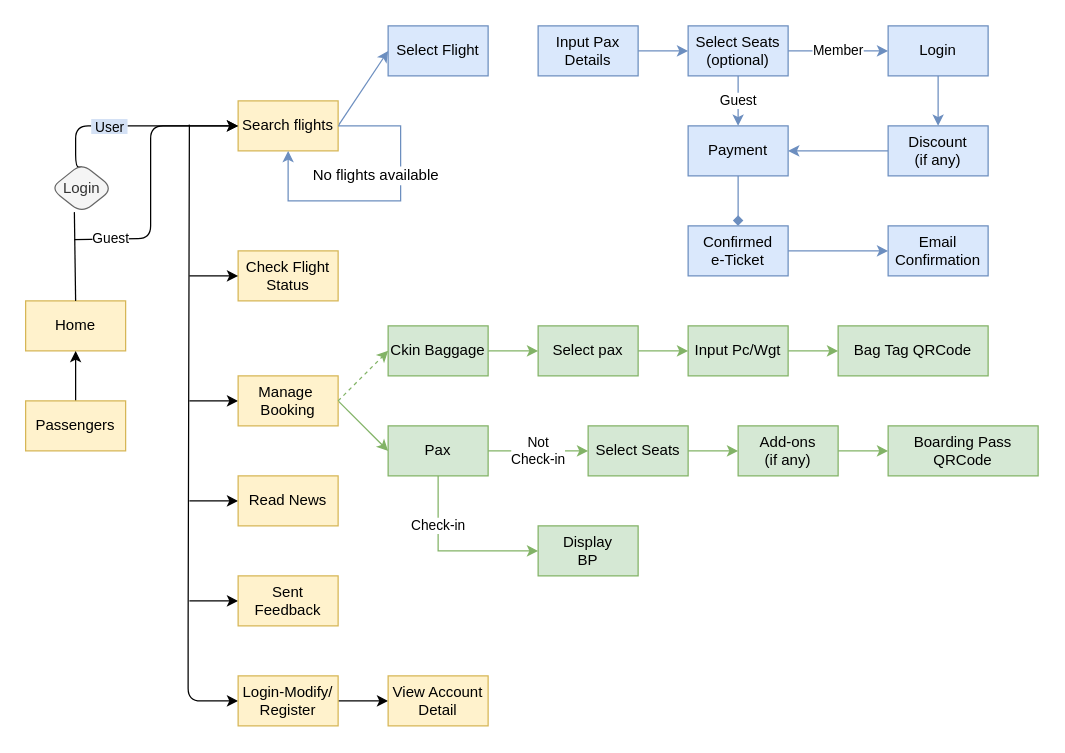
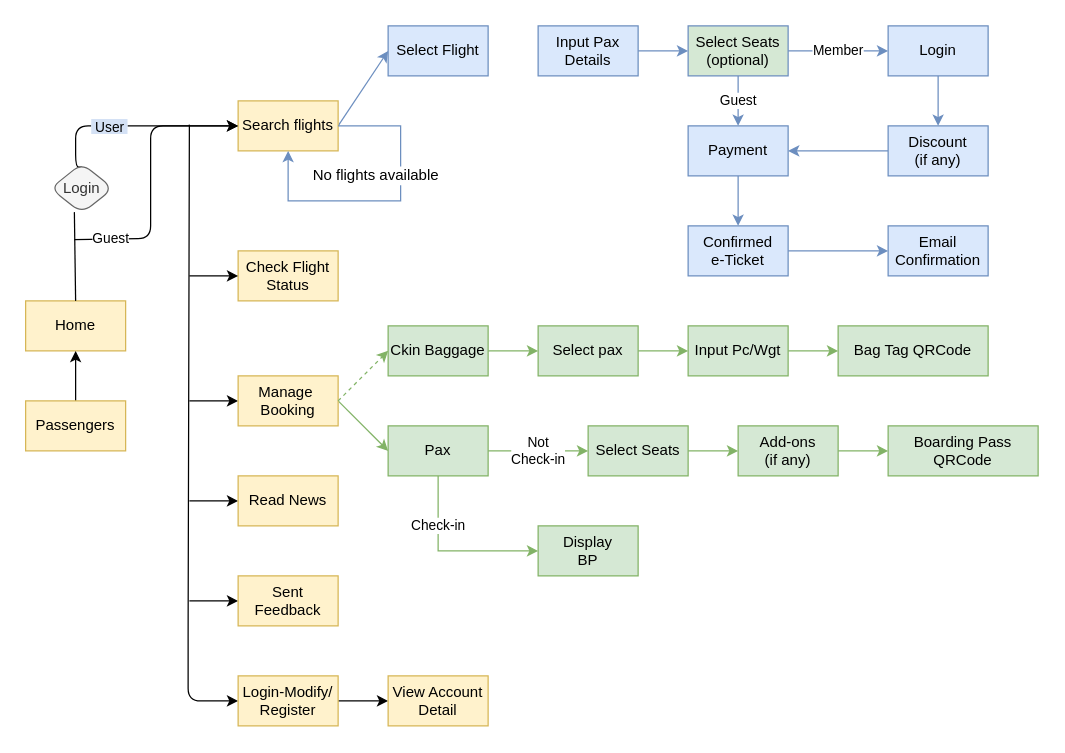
- <mxCell id="25" value="Select Seats&lt;br&gt;(optional)" style="rounded=0;whiteSpace=wrap;html=1;fillColor=#dae8fc;strokeColor=#6c8ebf;" parent="1" vertex="1"><mxGeometry x="550" y="20" width="80" height="40" as="geometry" /></mxCell>
+ <mxCell id="25" value="Select Seats&lt;br&gt;(optional)" style="rounded=0;whiteSpace=wrap;html=1;fillColor=#d5e8d4;strokeColor=#6c8ebf;" parent="1" vertex="1"><mxGeometry x="550" y="20" width="80" height="40" as="geometry" /></mxCell>
- <mxCell id="26" style="edgeStyle=orthogonalEdgeStyle;rounded=0;orthogonalLoop=1;jettySize=auto;html=1;exitX=0.5;exitY=1;exitDx=0;exitDy=0;entryX=0.5;entryY=0;entryDx=0;entryDy=0;fillColor=#dae8fc;strokeColor=#6c8ebf;endArrow=diamond;" edge="1" parent="1" source="27" target="34"><mxGeometry relative="1" as="geometry" /></mxCell>
+ <mxCell id="26" style="edgeStyle=orthogonalEdgeStyle;rounded=0;orthogonalLoop=1;jettySize=auto;html=1;exitX=0.5;exitY=1;exitDx=0;exitDy=0;entryX=0.5;entryY=0;entryDx=0;entryDy=0;fillColor=#dae8fc;strokeColor=#6c8ebf;" edge="1" parent="1" source="27" target="34"><mxGeometry relative="1" as="geometry" /></mxCell>
